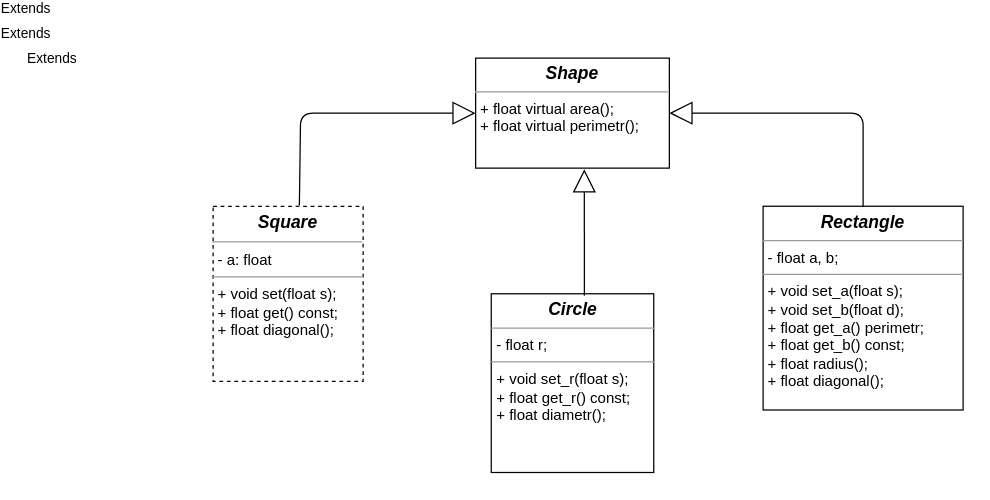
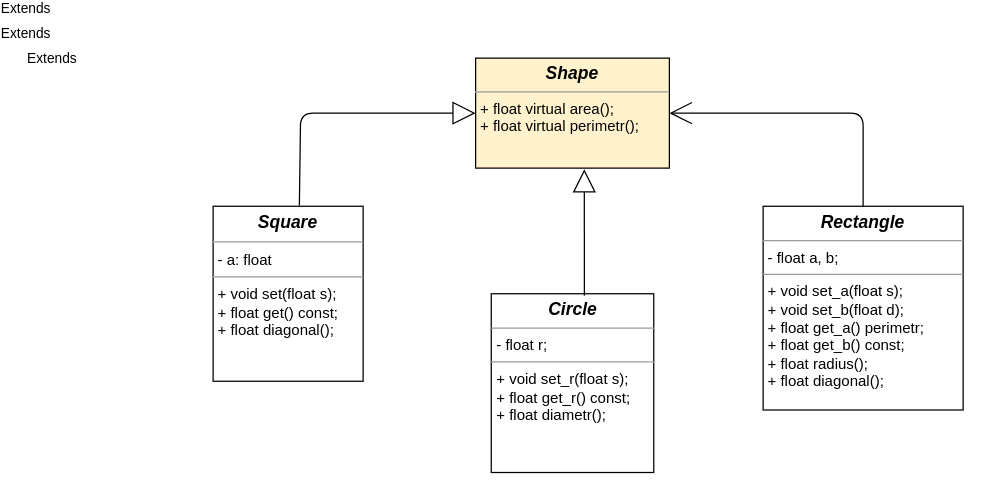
- <mxCell id="3" value="&lt;p style=&quot;margin: 0px ; margin-top: 4px ; text-align: center&quot;&gt;&lt;i&gt;&lt;b&gt;&lt;font style=&quot;font-size: 14px&quot;&gt;Shape&lt;/font&gt;&lt;/b&gt;&lt;/i&gt;&lt;/p&gt;&lt;hr size=&quot;1&quot;&gt;&lt;p style=&quot;margin: 0px ; margin-left: 4px&quot;&gt;+&amp;nbsp;float virtual area();&lt;br&gt;+&amp;nbsp;float virtual perimetr();&lt;/p&gt;" style="verticalAlign=top;align=left;overflow=fill;fontSize=12;fontFamily=Helvetica;html=1;rounded=0;shadow=0;comic=0;labelBackgroundColor=none;strokeWidth=1" parent="1" vertex="1"><mxGeometry x="230" y="20" width="155" height="88" as="geometry" /></mxCell>
+ <mxCell id="3" value="&lt;p style=&quot;margin: 0px ; margin-top: 4px ; text-align: center&quot;&gt;&lt;i&gt;&lt;b&gt;&lt;font style=&quot;font-size: 14px&quot;&gt;Shape&lt;/font&gt;&lt;/b&gt;&lt;/i&gt;&lt;/p&gt;&lt;hr size=&quot;1&quot;&gt;&lt;p style=&quot;margin: 0px ; margin-left: 4px&quot;&gt;+&amp;nbsp;float virtual area();&lt;br&gt;+&amp;nbsp;float virtual perimetr();&lt;/p&gt;" style="verticalAlign=top;align=left;overflow=fill;fontSize=12;fontFamily=Helvetica;html=1;rounded=0;shadow=0;comic=0;labelBackgroundColor=none;strokeWidth=1;fillColor=#fff2cc;" parent="1" vertex="1"><mxGeometry x="230" y="20" width="155" height="88" as="geometry" /></mxCell>
- <mxCell id="8" value="Extends" style="endArrow=block;endSize=16;endFill=0;html=1;entryX=1;entryY=0.5;entryDx=0;entryDy=0;exitX=0.5;exitY=0;exitDx=0;exitDy=0;" edge="1" parent="1" source="4" target="3"><mxGeometry x="1" y="-497" width="160" relative="1" as="geometry"><mxPoint x="610" y="64" as="sourcePoint" /><mxPoint x="420" y="100" as="targetPoint" /><Array as="points"><mxPoint x="540" y="64" /></Array><mxPoint x="-494" y="453" as="offset" /></mxGeometry></mxCell>
+ <mxCell id="8" value="Extends" style="endArrow=open;endSize=16;endFill=0;html=1;entryX=1;entryY=0.5;entryDx=0;entryDy=0;exitX=0.5;exitY=0;exitDx=0;exitDy=0;" edge="1" parent="1" source="4" target="3"><mxGeometry x="1" y="-497" width="160" relative="1" as="geometry"><mxPoint x="610" y="64" as="sourcePoint" /><mxPoint x="420" y="100" as="targetPoint" /><Array as="points"><mxPoint x="540" y="64" /></Array><mxPoint x="-494" y="453" as="offset" /></mxGeometry></mxCell>
- <mxCell id="2" value="&lt;p style=&quot;margin: 4px 0px 0px ; text-align: center ; font-size: 14px&quot;&gt;&lt;font style=&quot;font-size: 14px&quot;&gt;&lt;b&gt;&lt;i&gt;Square&lt;/i&gt;&lt;br&gt;&lt;/b&gt;&lt;/font&gt;&lt;/p&gt;&lt;hr size=&quot;1&quot; style=&quot;font-size: 14px&quot;&gt;&lt;p style=&quot;margin: 0px ; margin-left: 4px&quot;&gt;- a: float&amp;nbsp;&lt;br&gt;&lt;/p&gt;&lt;hr size=&quot;1&quot;&gt;&lt;p style=&quot;margin: 0px ; margin-left: 4px&quot;&gt;+&amp;nbsp;void set(float s);&amp;nbsp;&lt;br&gt;+ float get() const;&lt;/p&gt;&lt;p style=&quot;margin: 0px ; margin-left: 4px&quot;&gt;+&amp;nbsp;float diagonal();&lt;/p&gt;" style="verticalAlign=top;align=left;overflow=fill;fontSize=12;fontFamily=Helvetica;html=1;rounded=0;shadow=0;comic=0;labelBackgroundColor=none;strokeWidth=1;dashed=1;" parent="1" vertex="1"><mxGeometry x="20" y="138.5" width="120" height="140" as="geometry" /></mxCell>
+ <mxCell id="2" value="&lt;p style=&quot;margin: 4px 0px 0px ; text-align: center ; font-size: 14px&quot;&gt;&lt;font style=&quot;font-size: 14px&quot;&gt;&lt;b&gt;&lt;i&gt;Square&lt;/i&gt;&lt;br&gt;&lt;/b&gt;&lt;/font&gt;&lt;/p&gt;&lt;hr size=&quot;1&quot; style=&quot;font-size: 14px&quot;&gt;&lt;p style=&quot;margin: 0px ; margin-left: 4px&quot;&gt;- a: float&amp;nbsp;&lt;br&gt;&lt;/p&gt;&lt;hr size=&quot;1&quot;&gt;&lt;p style=&quot;margin: 0px ; margin-left: 4px&quot;&gt;+&amp;nbsp;void set(float s);&amp;nbsp;&lt;br&gt;+ float get() const;&lt;/p&gt;&lt;p style=&quot;margin: 0px ; margin-left: 4px&quot;&gt;+&amp;nbsp;float diagonal();&lt;/p&gt;" style="verticalAlign=top;align=left;overflow=fill;fontSize=12;fontFamily=Helvetica;html=1;rounded=0;shadow=0;comic=0;labelBackgroundColor=none;strokeWidth=1" parent="1" vertex="1"><mxGeometry x="20" y="138.5" width="120" height="140" as="geometry" /></mxCell>
